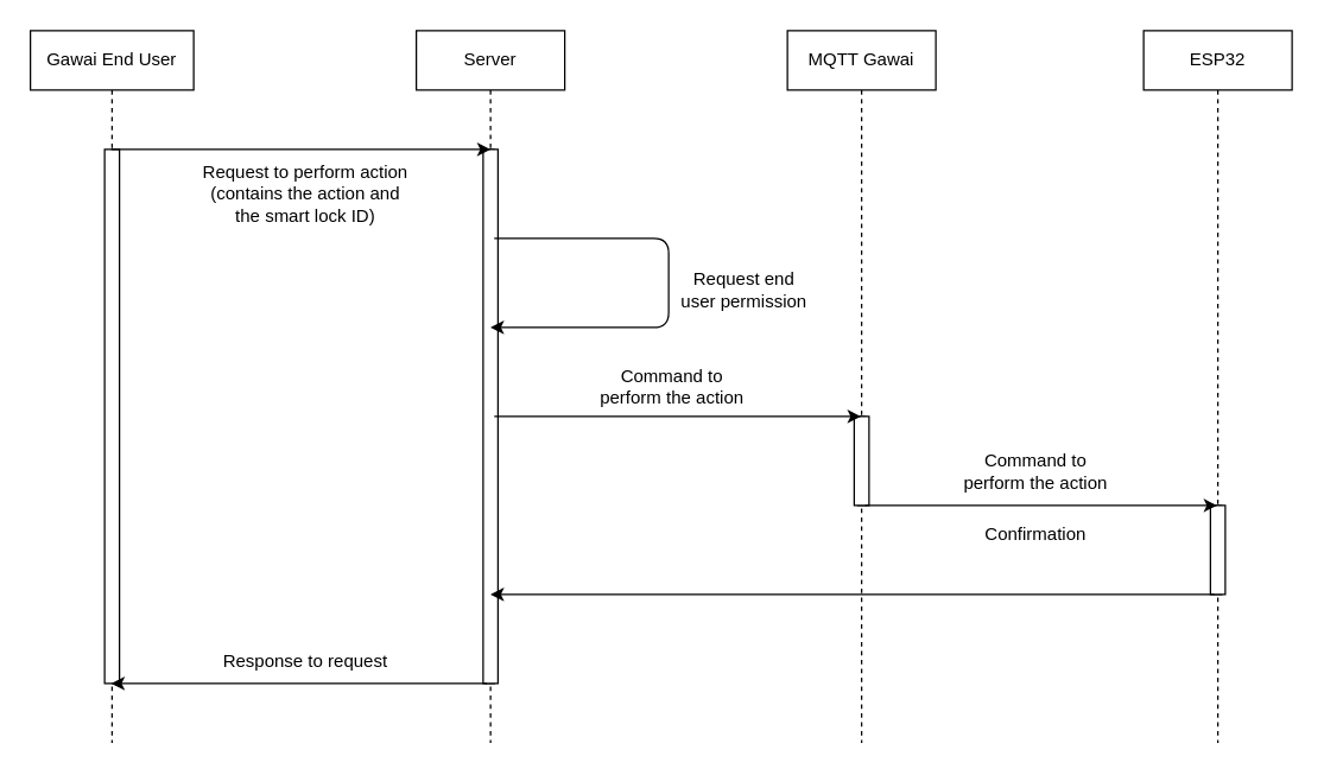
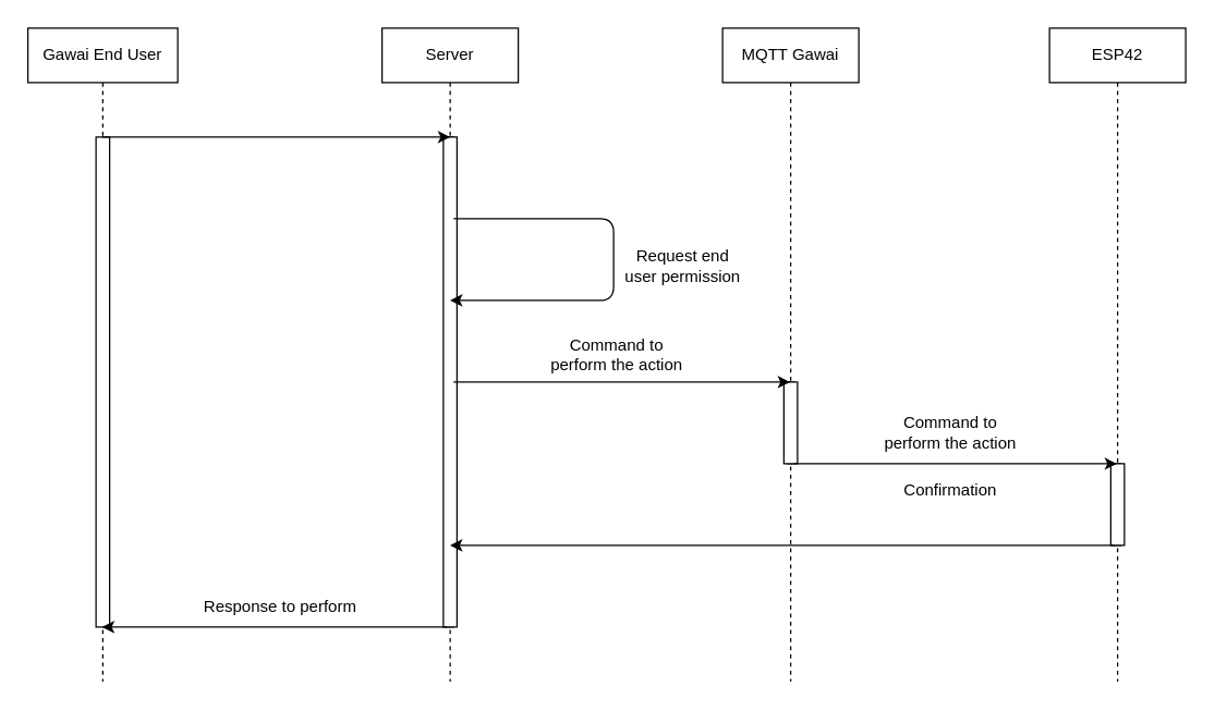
- <mxCell id="9" value="ESP32" style="shape=umlLifeline;perimeter=lifelinePerimeter;whiteSpace=wrap;html=1;container=1;collapsible=0;recursiveResize=0;outlineConnect=0;" parent="1" vertex="1"><mxGeometry x="770" y="20" width="100" height="480" as="geometry" /></mxCell>
+ <mxCell id="9" value="ESP42" style="shape=umlLifeline;perimeter=lifelinePerimeter;whiteSpace=wrap;html=1;container=1;collapsible=0;recursiveResize=0;outlineConnect=0;" parent="1" vertex="1"><mxGeometry x="770" y="20" width="100" height="480" as="geometry" /></mxCell>
- <mxCell id="24" value="Request to perform action (contains the action and the smart lock ID)" style="text;html=1;strokeColor=none;fillColor=none;align=center;verticalAlign=middle;whiteSpace=wrap;rounded=0;" parent="1" vertex="1"><mxGeometry x="132.5" y="115" width="145" height="30" as="geometry" /></mxCell>
- <mxCell id="29" value="Response to request" style="text;html=1;strokeColor=none;fillColor=none;align=center;verticalAlign=middle;whiteSpace=wrap;rounded=0;" parent="1" vertex="1"><mxGeometry x="132.5" y="430" width="145" height="30" as="geometry" /></mxCell>
+ <mxCell id="29" value="Response to perform" style="text;html=1;strokeColor=none;fillColor=none;align=center;verticalAlign=middle;whiteSpace=wrap;rounded=0;" parent="1" vertex="1"><mxGeometry x="132.5" y="430" width="145" height="30" as="geometry" /></mxCell>
